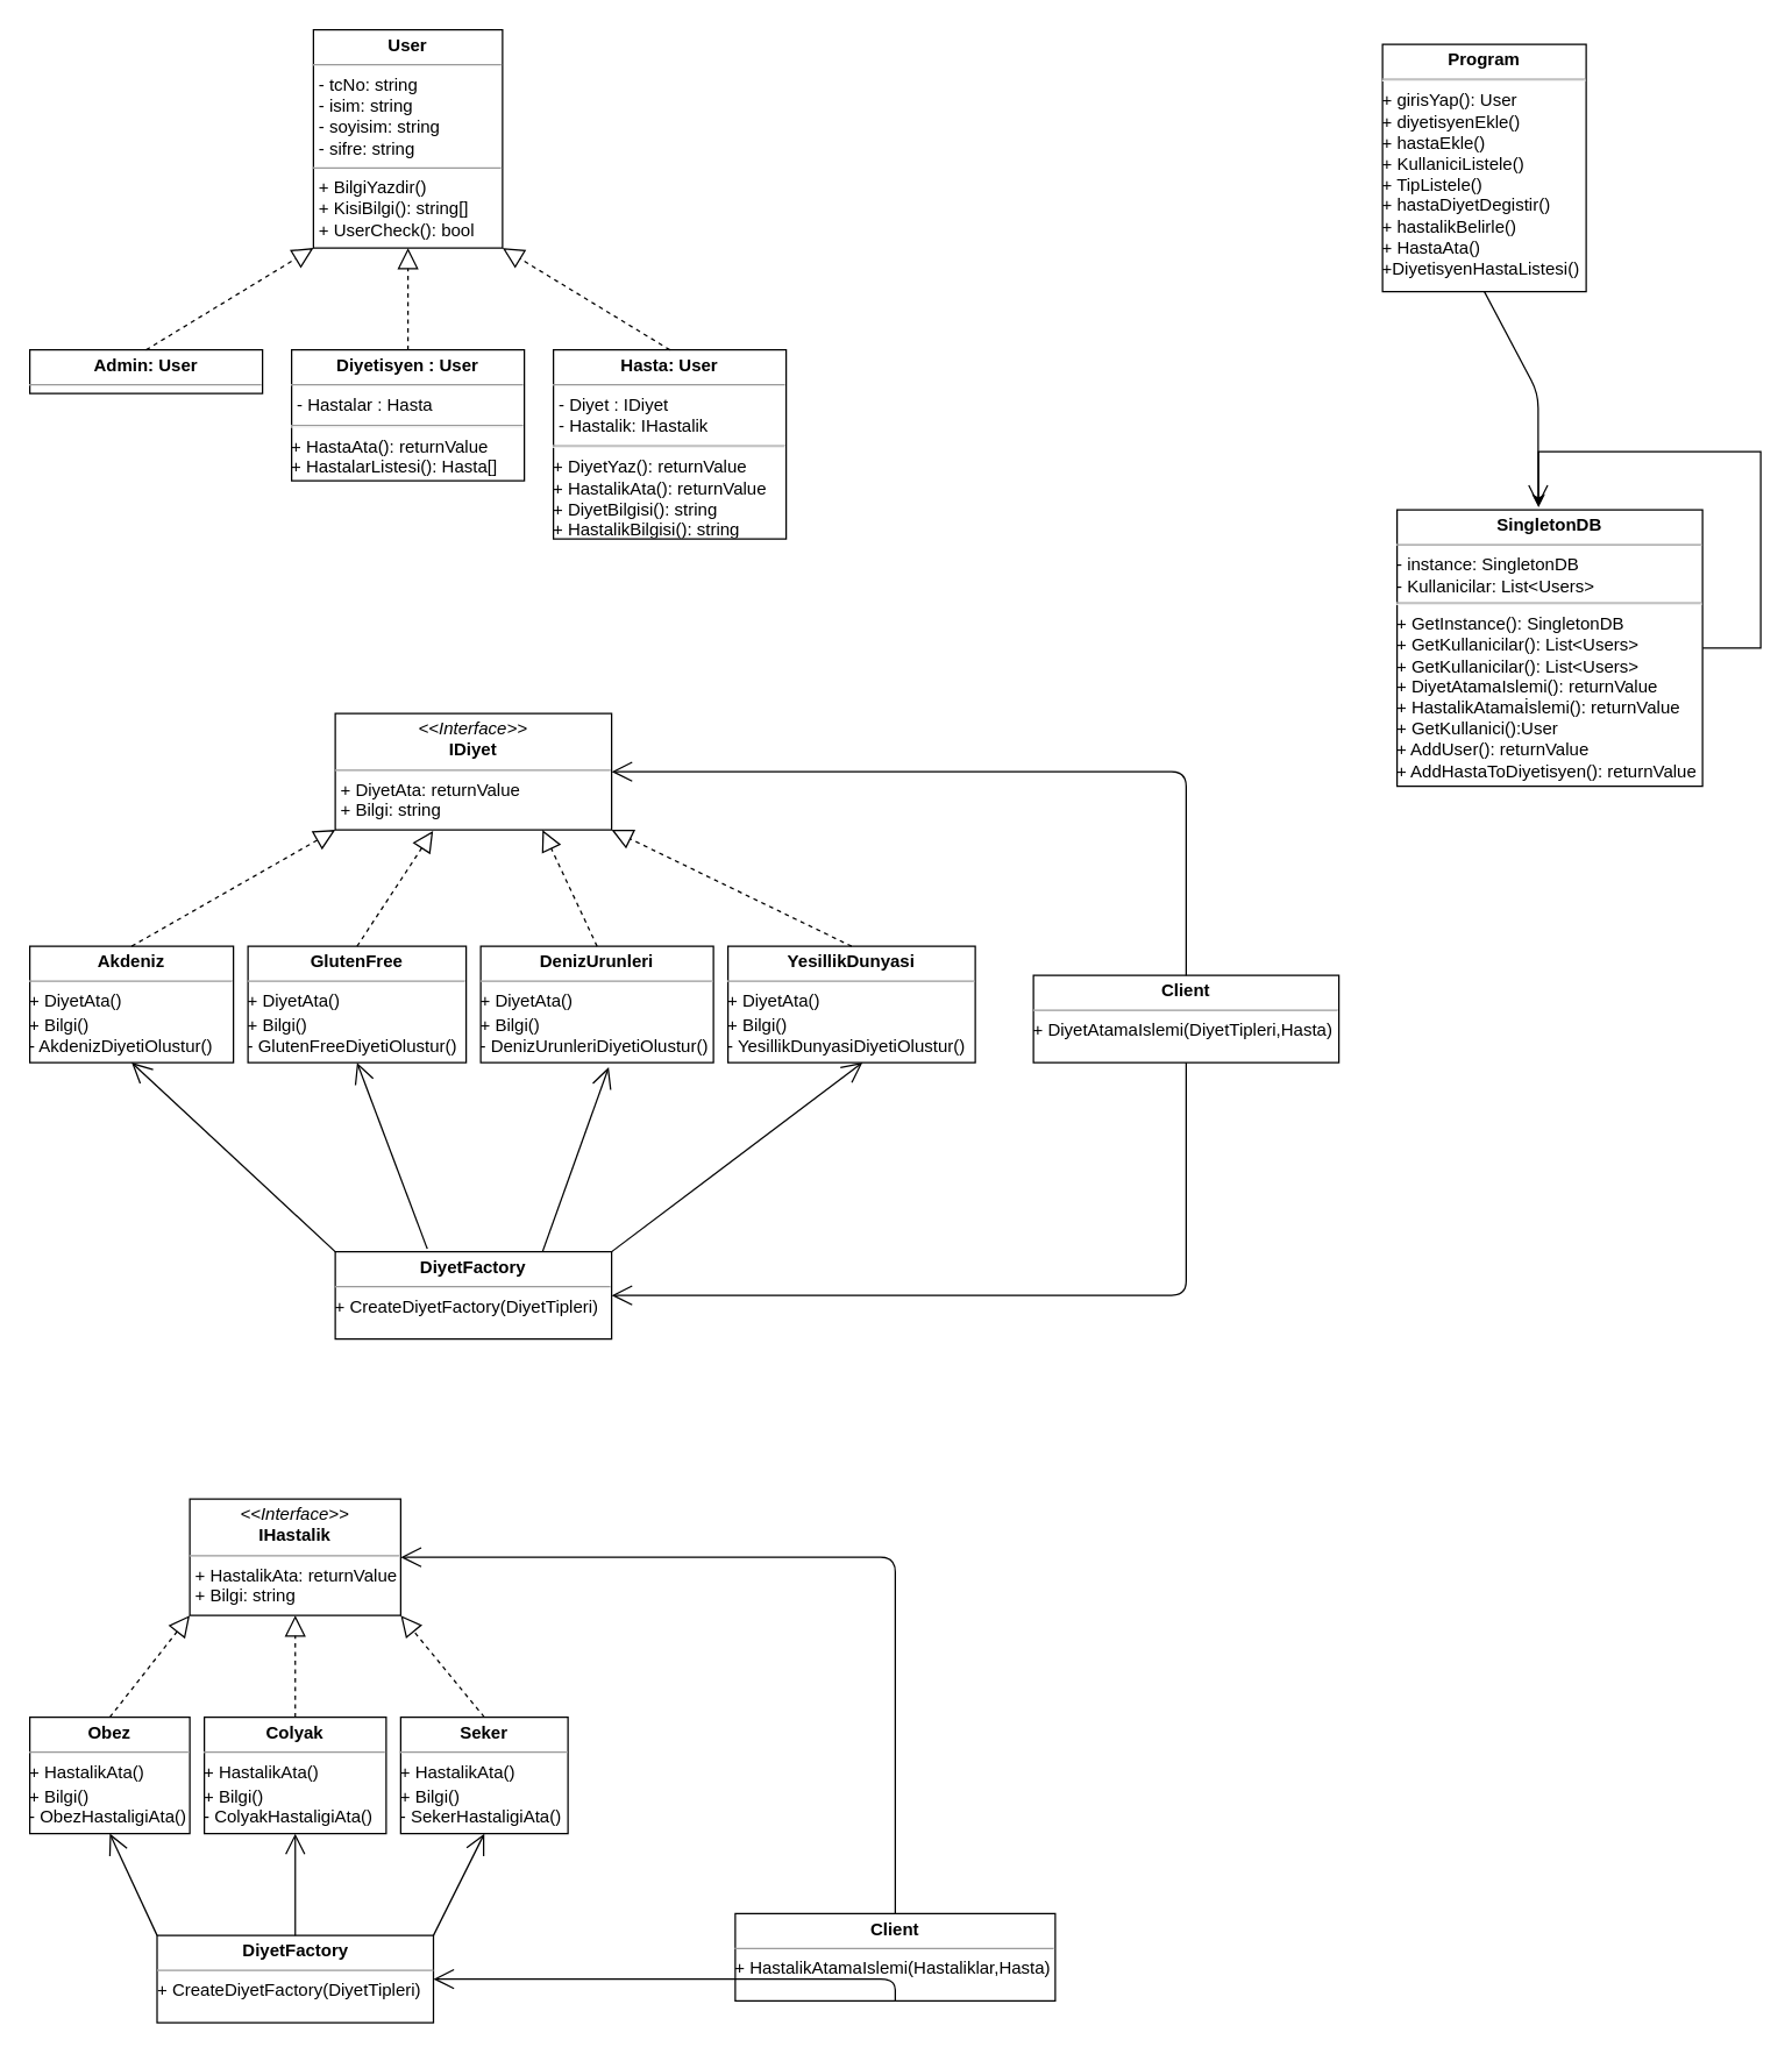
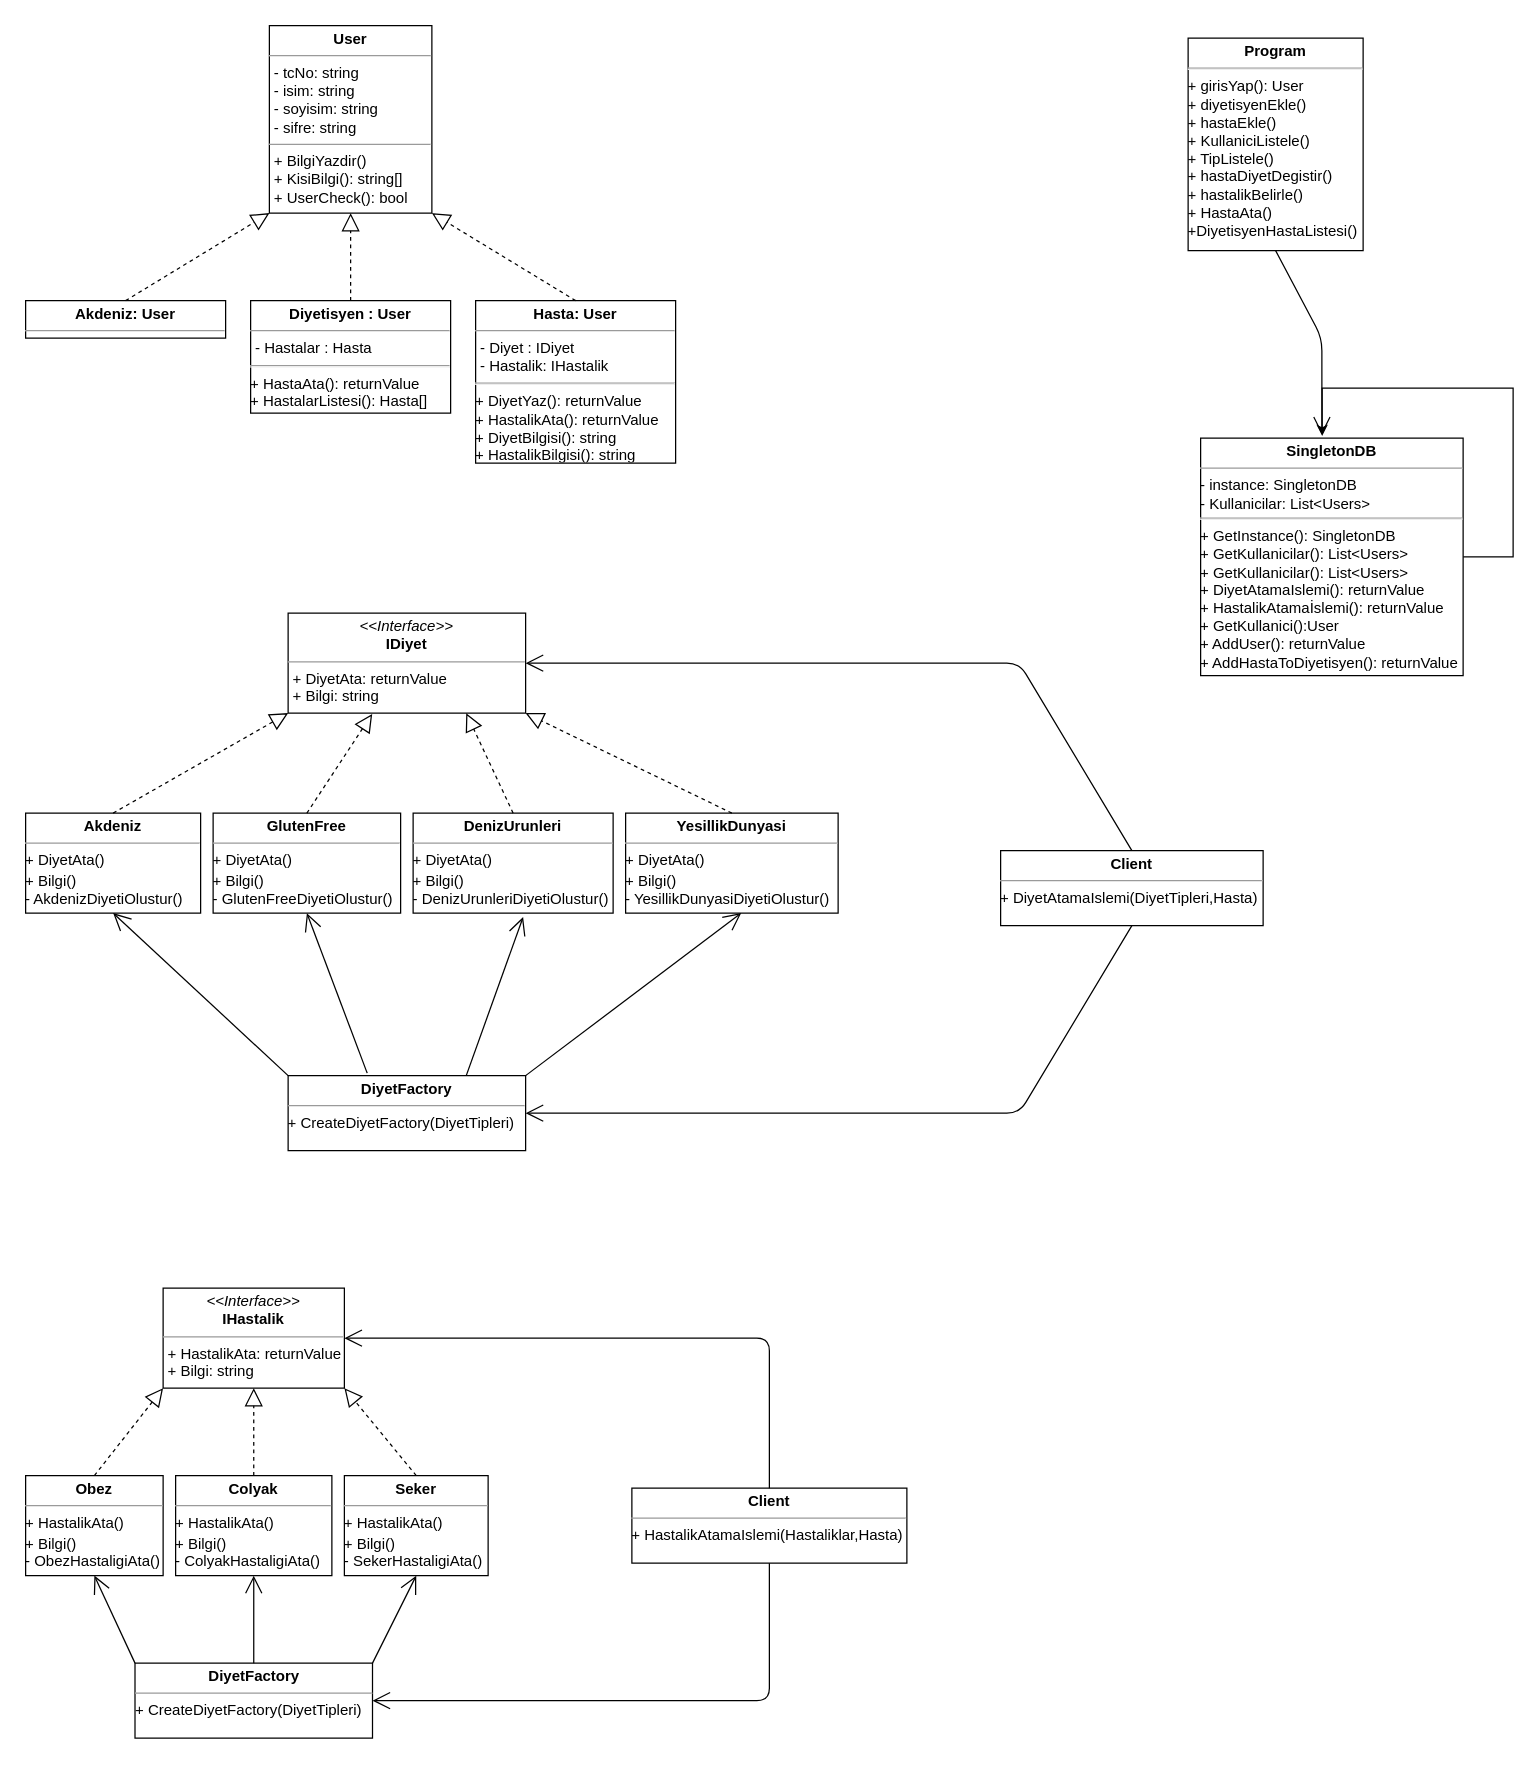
- <mxCell id="2" value="&lt;p style=&quot;margin: 0px ; margin-top: 4px ; text-align: center&quot;&gt;&lt;span style=&quot;font-weight: 700 ; text-align: left&quot;&gt;Admin: User&lt;/span&gt;&lt;br&gt;&lt;/p&gt;&lt;hr size=&quot;1&quot;&gt;&lt;p style=&quot;margin: 0px ; margin-left: 4px&quot;&gt;&lt;br&gt;&lt;/p&gt;" style="verticalAlign=top;align=left;overflow=fill;fontSize=12;fontFamily=Helvetica;html=1;" parent="1" vertex="1"><mxGeometry x="20" y="240" width="160" height="30" as="geometry" /></mxCell>
+ <mxCell id="2" value="&lt;p style=&quot;margin: 0px ; margin-top: 4px ; text-align: center&quot;&gt;&lt;span style=&quot;font-weight: 700 ; text-align: left&quot;&gt;Akdeniz: User&lt;/span&gt;&lt;br&gt;&lt;/p&gt;&lt;hr size=&quot;1&quot;&gt;&lt;p style=&quot;margin: 0px ; margin-left: 4px&quot;&gt;&lt;br&gt;&lt;/p&gt;" style="verticalAlign=top;align=left;overflow=fill;fontSize=12;fontFamily=Helvetica;html=1;" parent="1" vertex="1"><mxGeometry x="20" y="240" width="160" height="30" as="geometry" /></mxCell>
- <mxCell id="23" value="&lt;p style=&quot;margin: 0px ; margin-top: 4px ; text-align: center&quot;&gt;&lt;b&gt;Client&lt;/b&gt;&lt;/p&gt;&lt;hr size=&quot;1&quot;&gt;&lt;div style=&quot;height: 2px&quot;&gt;+ DiyetAtamaIslemi(DiyetTipleri,Hasta)&lt;/div&gt;" style="verticalAlign=top;align=left;overflow=fill;fontSize=12;fontFamily=Helvetica;html=1;" parent="1" vertex="1"><mxGeometry x="710" y="670" width="210" height="60" as="geometry" /></mxCell>
+ <mxCell id="23" value="&lt;p style=&quot;margin: 0px ; margin-top: 4px ; text-align: center&quot;&gt;&lt;b&gt;Client&lt;/b&gt;&lt;/p&gt;&lt;hr size=&quot;1&quot;&gt;&lt;div style=&quot;height: 2px&quot;&gt;+ DiyetAtamaIslemi(DiyetTipleri,Hasta)&lt;/div&gt;" style="verticalAlign=top;align=left;overflow=fill;fontSize=12;fontFamily=Helvetica;html=1;" parent="1" vertex="1"><mxGeometry x="800" y="680" width="210" height="60" as="geometry" /></mxCell>
- <mxCell id="35" value="&lt;p style=&quot;margin: 0px ; margin-top: 4px ; text-align: center&quot;&gt;&lt;b&gt;Client&lt;/b&gt;&lt;/p&gt;&lt;hr size=&quot;1&quot;&gt;&lt;div style=&quot;height: 2px&quot;&gt;+ HastalikAtamaIslemi(Hastaliklar,Hasta)&lt;/div&gt;" style="verticalAlign=top;align=left;overflow=fill;fontSize=12;fontFamily=Helvetica;html=1;" vertex="1" parent="1"><mxGeometry x="505" y="1315" width="220" height="60" as="geometry" /></mxCell>
+ <mxCell id="35" value="&lt;p style=&quot;margin: 0px ; margin-top: 4px ; text-align: center&quot;&gt;&lt;b&gt;Client&lt;/b&gt;&lt;/p&gt;&lt;hr size=&quot;1&quot;&gt;&lt;div style=&quot;height: 2px&quot;&gt;+ HastalikAtamaIslemi(Hastaliklar,Hasta)&lt;/div&gt;" style="verticalAlign=top;align=left;overflow=fill;fontSize=12;fontFamily=Helvetica;html=1;" vertex="1" parent="1"><mxGeometry x="505" y="1190" width="220" height="60" as="geometry" /></mxCell>
